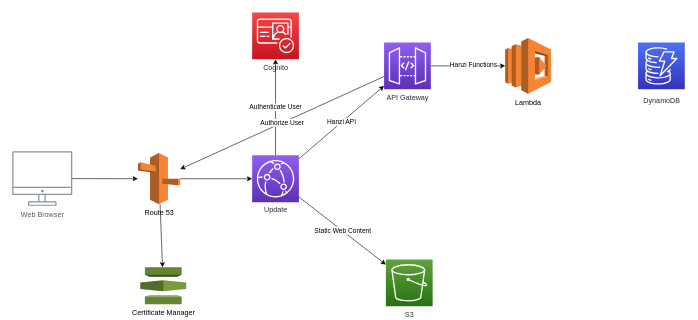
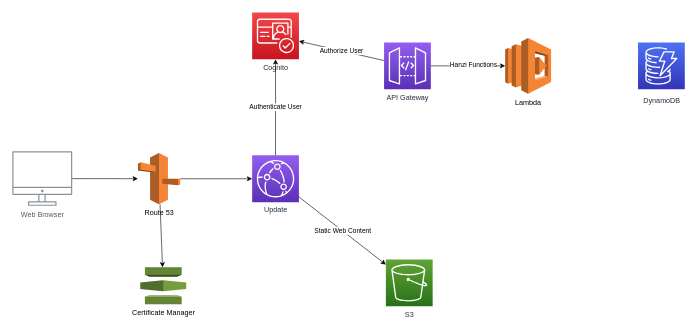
- <mxCell id="15" value="Authorize User" style="endArrow=classic;html=1;" parent="1" source="4" target="9" edge="1"><mxGeometry width="50" height="50" relative="1" as="geometry"><mxPoint x="400" y="160" as="sourcePoint" /><mxPoint x="450" y="110" as="targetPoint" /></mxGeometry></mxCell>
+ <mxCell id="15" value="Authorize User" style="endArrow=classic;html=1;" parent="1" source="4" target="3" edge="1"><mxGeometry width="50" height="50" relative="1" as="geometry"><mxPoint x="400" y="160" as="sourcePoint" /><mxPoint x="450" y="110" as="targetPoint" /></mxGeometry></mxCell>
- <mxCell id="13" value="Hanzi API" style="endArrow=classic;html=1;" parent="1" source="7" target="4" edge="1"><mxGeometry width="50" height="50" relative="1" as="geometry"><mxPoint x="400" y="170" as="sourcePoint" /><mxPoint x="450" y="120" as="targetPoint" /></mxGeometry></mxCell>
